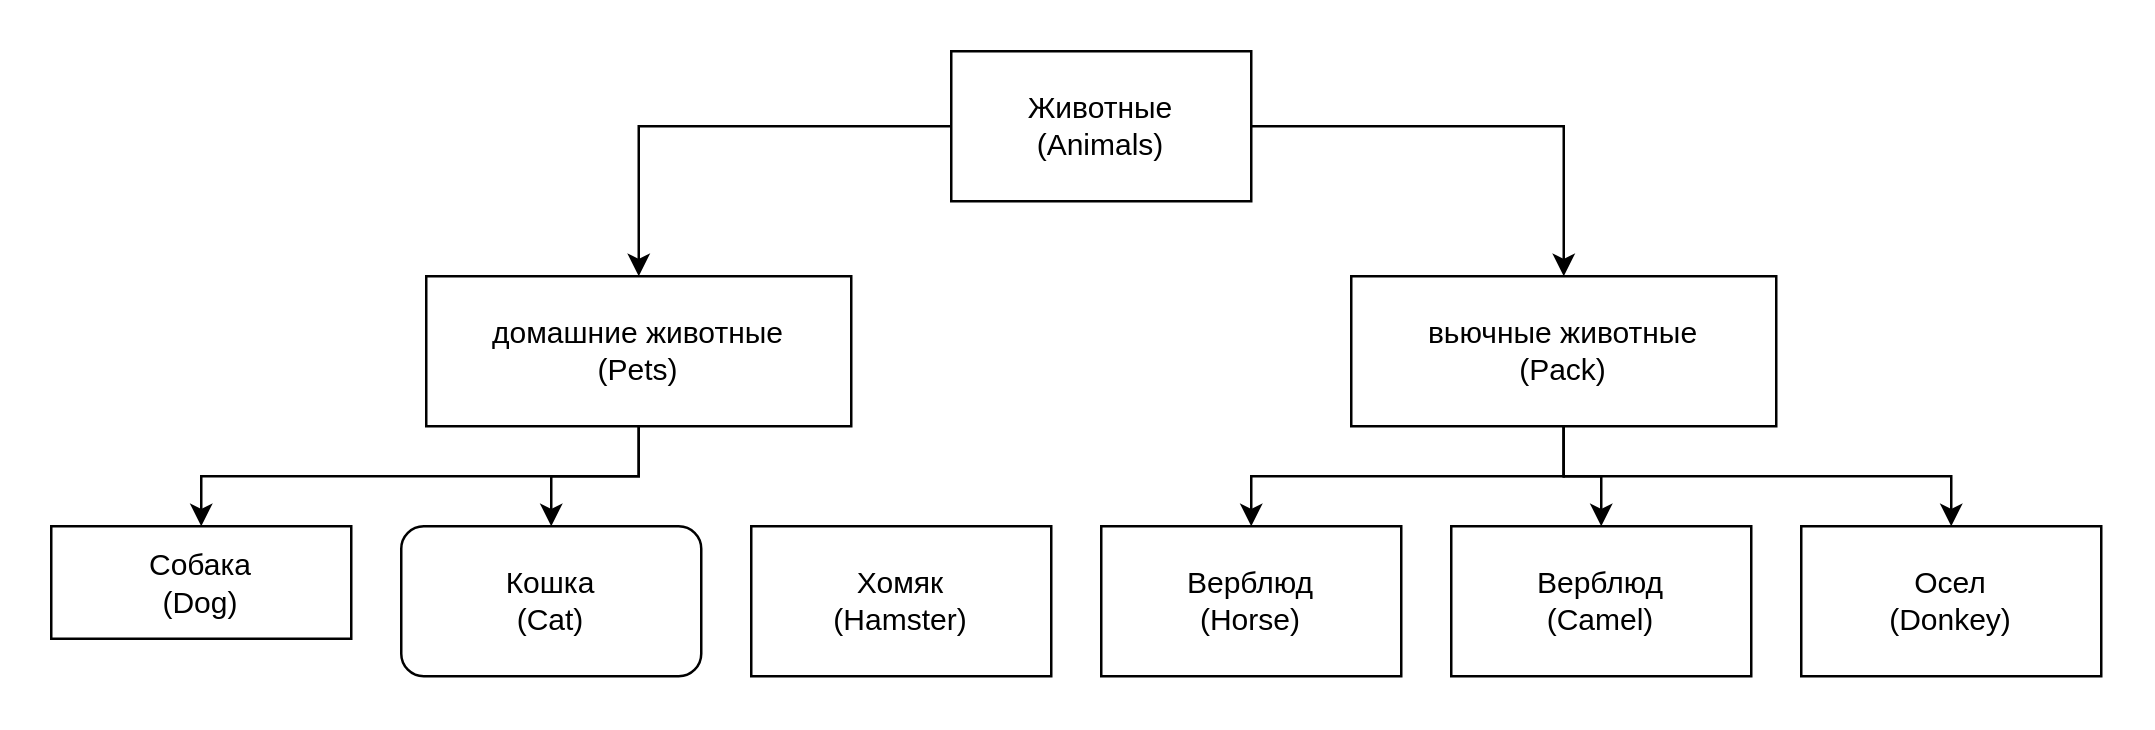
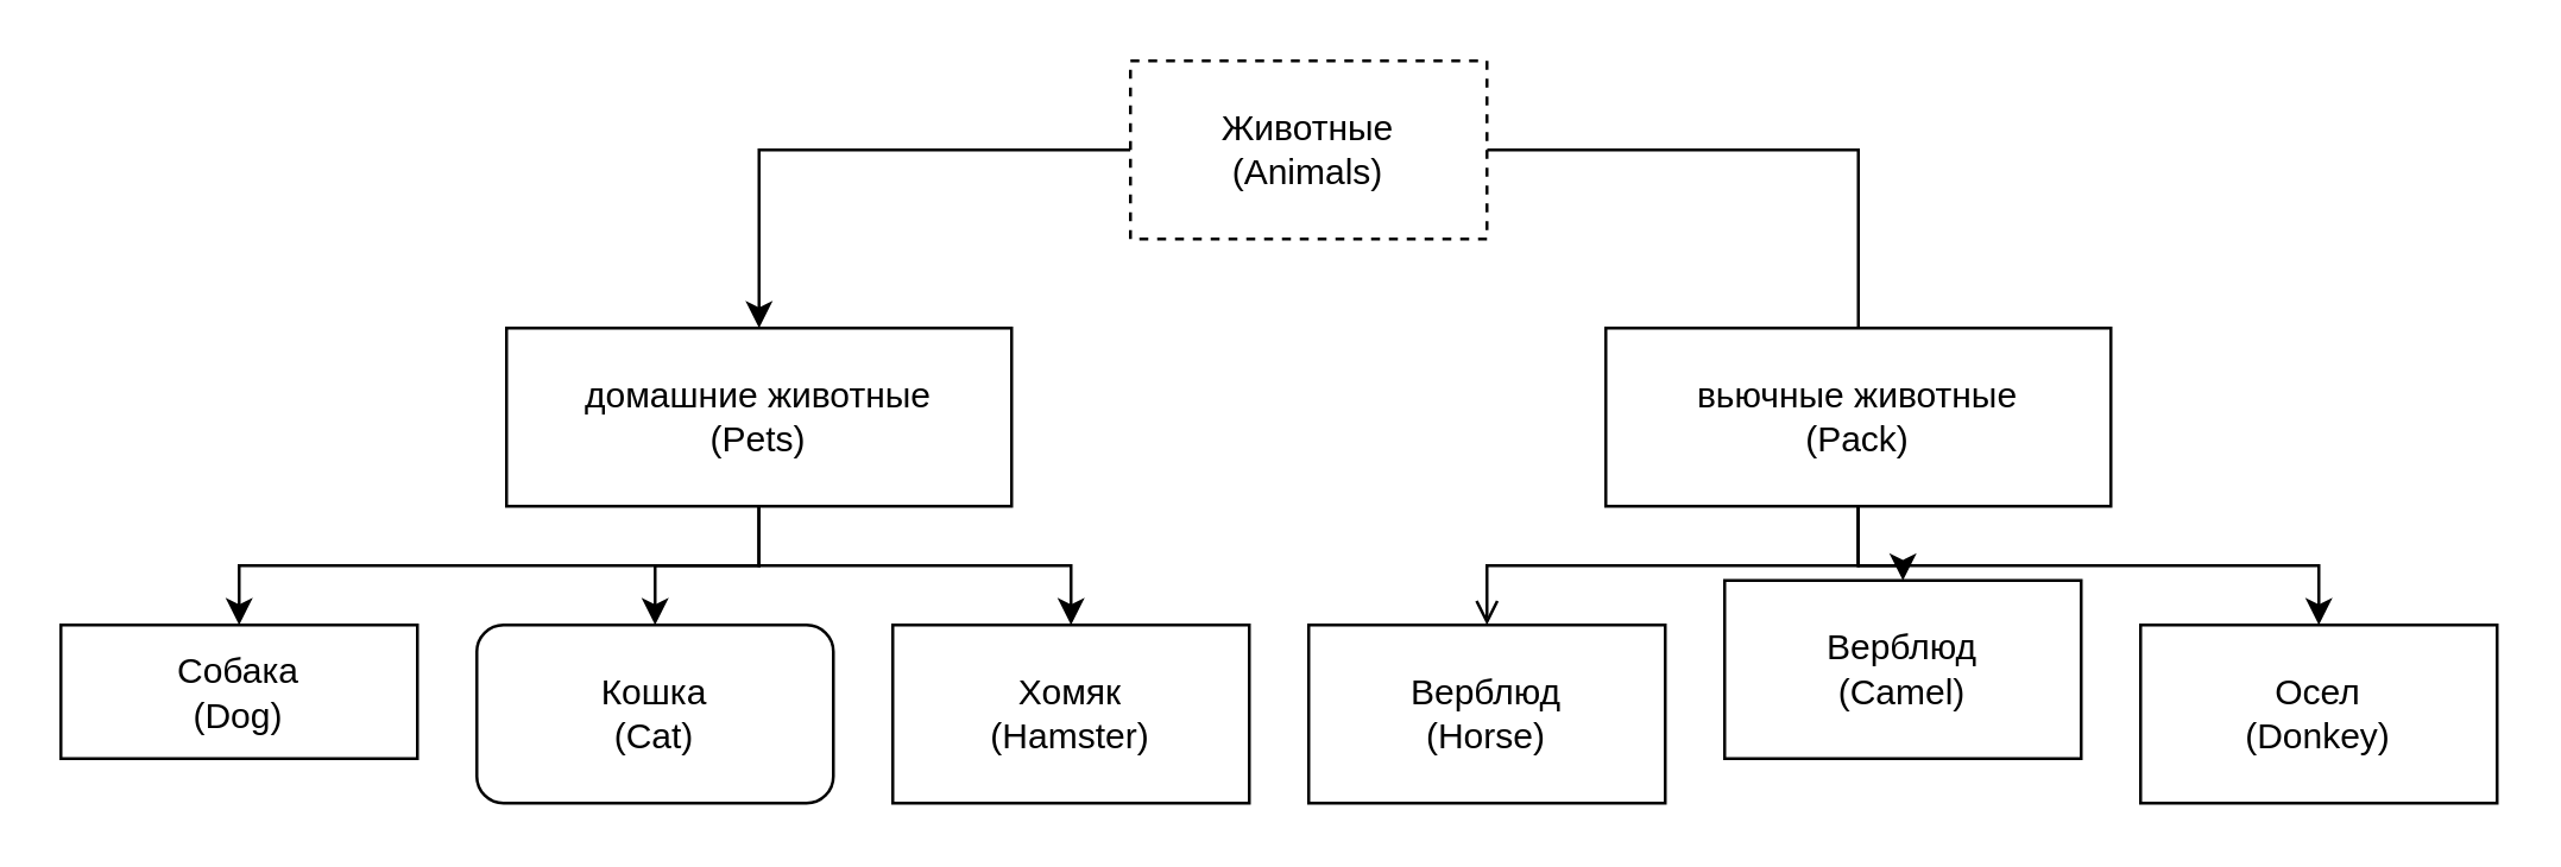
- <mxCell id="4" value="Животные&lt;br&gt;(Animals)" style="rounded=0;whiteSpace=wrap;html=1;" vertex="1" parent="1"><mxGeometry x="380" y="20" width="120" height="60" as="geometry" /></mxCell>
+ <mxCell id="4" value="Животные&lt;br&gt;(Animals)" style="rounded=0;whiteSpace=wrap;html=1;dashed=1;" vertex="1" parent="1"><mxGeometry x="380" y="20" width="120" height="60" as="geometry" /></mxCell>
- <mxCell id="3" style="edgeStyle=orthogonalEdgeStyle;rounded=0;orthogonalLoop=1;jettySize=auto;html=1;entryX=0.5;entryY=0;entryDx=0;entryDy=0;" edge="1" parent="1" source="4" target="12"><mxGeometry relative="1" as="geometry" /></mxCell>
+ <mxCell id="3" style="edgeStyle=orthogonalEdgeStyle;rounded=0;orthogonalLoop=1;jettySize=auto;html=1;entryX=0.5;entryY=0;entryDx=0;entryDy=0;endArrow=none;" edge="1" parent="1" source="4" target="12"><mxGeometry relative="1" as="geometry" /></mxCell>
+ <mxCell id="6" style="edgeStyle=orthogonalEdgeStyle;rounded=0;orthogonalLoop=1;jettySize=auto;html=1;entryX=0.5;entryY=0;entryDx=0;entryDy=0;" edge="1" parent="1" source="8" target="14"><mxGeometry relative="1" as="geometry" /></mxCell>
- <mxCell id="11" style="edgeStyle=orthogonalEdgeStyle;rounded=0;orthogonalLoop=1;jettySize=auto;html=1;" edge="1" parent="1" source="12" target="18"><mxGeometry relative="1" as="geometry" /></mxCell>
+ <mxCell id="11" style="edgeStyle=orthogonalEdgeStyle;rounded=0;orthogonalLoop=1;jettySize=auto;html=1;endArrow=open;" edge="1" parent="1" source="12" target="18"><mxGeometry relative="1" as="geometry" /></mxCell>
- <mxCell id="17" value="Верблюд&lt;br&gt;(Camel)" style="rounded=0;whiteSpace=wrap;html=1;" vertex="1" parent="1"><mxGeometry x="580" y="210" width="120" height="60" as="geometry" /></mxCell>
+ <mxCell id="17" value="Верблюд&lt;br&gt;(Camel)" style="rounded=0;whiteSpace=wrap;html=1;" vertex="1" parent="1"><mxGeometry x="580" y="195" width="120" height="60" as="geometry" /></mxCell>
